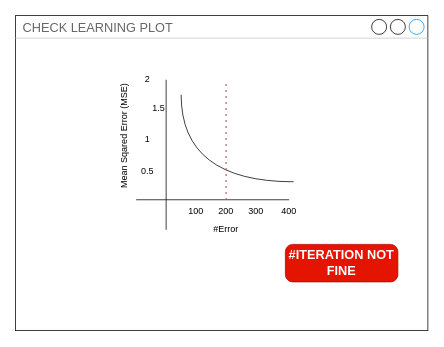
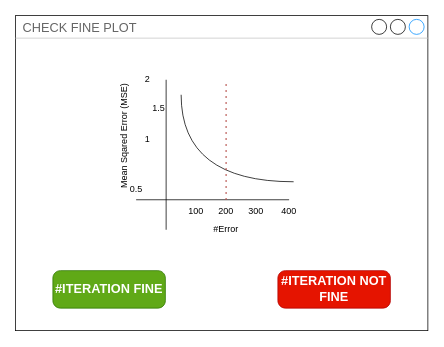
- <mxCell id="2" value="CHECK LEARNING PLOT" style="strokeWidth=1;shadow=0;dashed=0;align=center;html=1;shape=mxgraph.mockup.containers.window;align=left;verticalAlign=top;spacingLeft=8;strokeColor2=#008cff;strokeColor3=#c4c4c4;fontColor=#666666;mainText=;fontSize=17;labelBackgroundColor=none;whiteSpace=wrap;" parent="1" vertex="1"><mxGeometry x="20" y="20" width="550" height="420" as="geometry" /></mxCell>
+ <mxCell id="2" value="CHECK FINE PLOT" style="strokeWidth=1;shadow=0;dashed=0;align=center;html=1;shape=mxgraph.mockup.containers.window;align=left;verticalAlign=top;spacingLeft=8;strokeColor2=#008cff;strokeColor3=#c4c4c4;fontColor=#666666;mainText=;fontSize=17;labelBackgroundColor=none;whiteSpace=wrap;" parent="1" vertex="1"><mxGeometry x="20" y="20" width="550" height="420" as="geometry" /></mxCell>
- <mxCell id="8" value="0.5" style="text;html=1;align=center;verticalAlign=middle;resizable=0;points=[];autosize=1;strokeColor=none;fillColor=none;" vertex="1" parent="1"><mxGeometry x="176" y="211.5" width="40" height="30" as="geometry" /></mxCell>
+ <mxCell id="8" value="0.5" style="text;html=1;align=center;verticalAlign=middle;resizable=0;points=[];autosize=1;strokeColor=none;fillColor=none;" vertex="1" parent="1"><mxGeometry x="161" y="236.5" width="40" height="30" as="geometry" /></mxCell>
- <mxCell id="4" value="#ITERATION NOT FINE" style="strokeWidth=1;shadow=0;dashed=0;align=center;html=1;shape=mxgraph.mockup.buttons.button;strokeColor=#B20000;mainText=;buttonStyle=round;fontSize=17;fontStyle=1;fillColor=#e51400;whiteSpace=wrap;fontColor=#ffffff;" parent="1" vertex="1"><mxGeometry x="380" y="325" width="150" height="50" as="geometry" /></mxCell>
+ <mxCell id="4" value="#ITERATION NOT FINE" style="strokeWidth=1;shadow=0;dashed=0;align=center;html=1;shape=mxgraph.mockup.buttons.button;strokeColor=#B20000;mainText=;buttonStyle=round;fontSize=17;fontStyle=1;fillColor=#e51400;whiteSpace=wrap;fontColor=#ffffff;" parent="1" vertex="1"><mxGeometry x="370" y="360" width="150" height="50" as="geometry" /></mxCell>
+ <mxCell id="3" value="#ITERATION FINE" style="strokeWidth=1;shadow=0;dashed=0;align=center;html=1;shape=mxgraph.mockup.buttons.button;strokeColor=#2D7600;fontColor=#ffffff;mainText=;buttonStyle=round;fontSize=17;fontStyle=1;fillColor=#60a917;whiteSpace=wrap;" parent="1" vertex="1"><mxGeometry x="70" y="360" width="150" height="50" as="geometry" /></mxCell>
